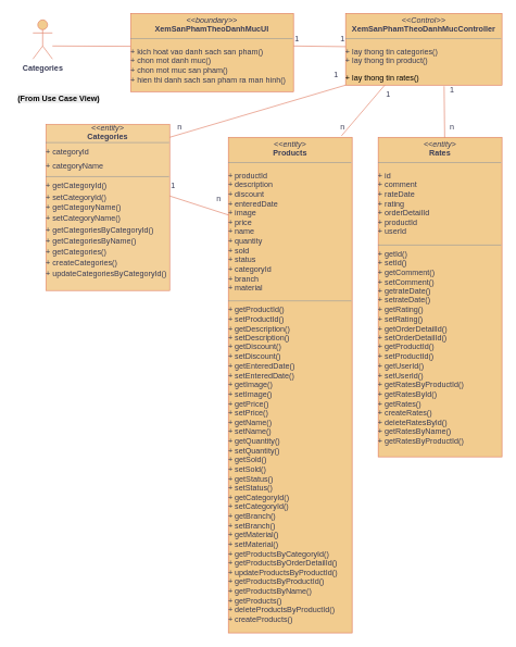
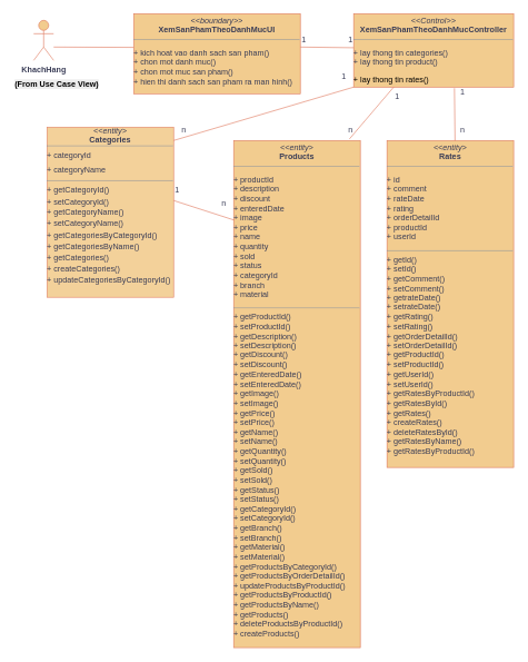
- <mxCell id="5" value="&lt;b&gt;Categories&lt;/b&gt;" style="shape=umlActor;verticalLabelPosition=bottom;verticalAlign=top;html=1;outlineConnect=0;textShadow=0;labelBorderColor=none;labelBackgroundColor=none;fillColor=#F2CC8F;strokeColor=#E07A5F;fontColor=#393C56;" vertex="1" parent="1"><mxGeometry x="50" y="30" width="30" height="60" as="geometry" /></mxCell>
+ <mxCell id="5" value="&lt;b&gt;KhachHang&lt;/b&gt;" style="shape=umlActor;verticalLabelPosition=bottom;verticalAlign=top;html=1;outlineConnect=0;textShadow=0;labelBorderColor=none;labelBackgroundColor=none;fillColor=#F2CC8F;strokeColor=#E07A5F;fontColor=#393C56;" vertex="1" parent="1"><mxGeometry x="50" y="30" width="30" height="60" as="geometry" /></mxCell>
- <mxCell id="24" value="&lt;b style=&quot;forced-color-adjust: none; color: rgb(0, 0, 0); font-family: Helvetica; font-size: 12px; font-style: normal; font-variant-ligatures: normal; font-variant-caps: normal; letter-spacing: normal; orphans: 2; text-align: center; text-indent: 0px; text-transform: none; widows: 2; word-spacing: 0px; -webkit-text-stroke-width: 0px; white-space: nowrap; background-color: rgb(236, 236, 236); text-decoration-thickness: initial; text-decoration-style: initial; text-decoration-color: initial;&quot;&gt;(From Use Case View)&lt;/b&gt;" style="text;whiteSpace=wrap;html=1;labelBackgroundColor=none;fontColor=#393C56;" vertex="1" parent="1"><mxGeometry x="25" y="137" width="160" height="40" as="geometry" /></mxCell>
+ <mxCell id="24" value="&lt;b style=&quot;forced-color-adjust: none; color: rgb(0, 0, 0); font-family: Helvetica; font-size: 12px; font-style: normal; font-variant-ligatures: normal; font-variant-caps: normal; letter-spacing: normal; orphans: 2; text-align: center; text-indent: 0px; text-transform: none; widows: 2; word-spacing: 0px; -webkit-text-stroke-width: 0px; white-space: nowrap; background-color: rgb(236, 236, 236); text-decoration-thickness: initial; text-decoration-style: initial; text-decoration-color: initial;&quot;&gt;(From Use Case View)&lt;/b&gt;" style="text;whiteSpace=wrap;html=1;labelBackgroundColor=none;fontColor=#393C56;" vertex="1" parent="1"><mxGeometry y="112" width="160" height="40" as="geometry" x="20" /></mxCell>
